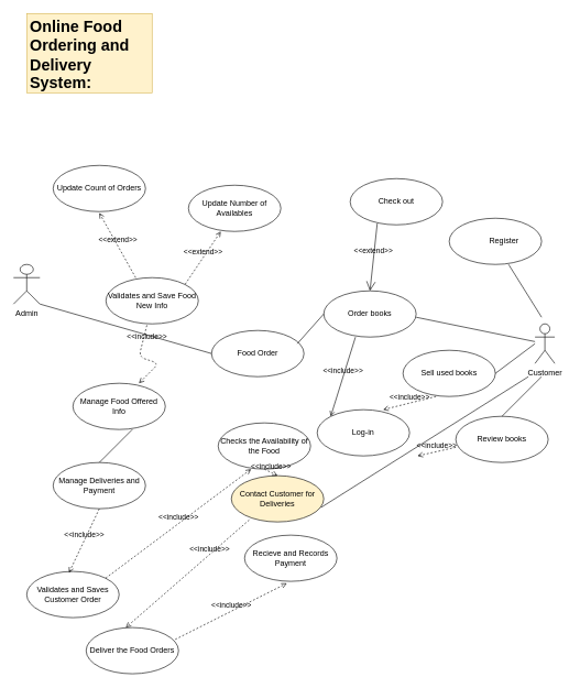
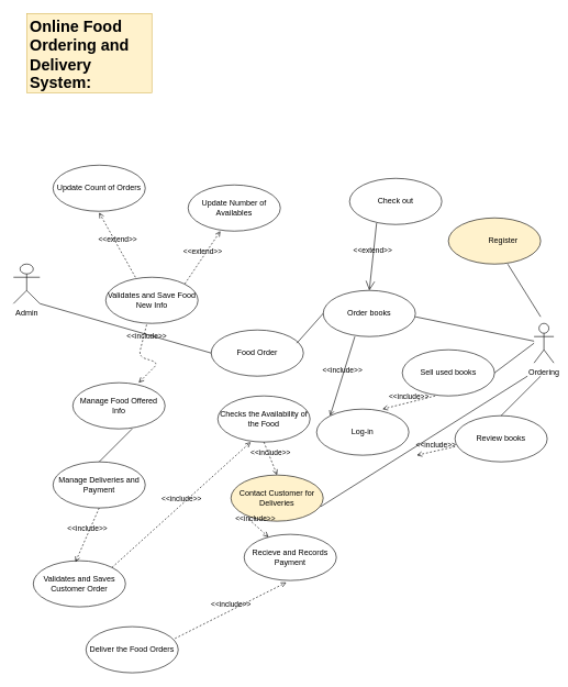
- <mxCell id="11" value="&lt;span style=&quot;white-space: pre&quot;&gt;&#09;&lt;/span&gt;Register" style="ellipse;whiteSpace=wrap;html=1;" vertex="1" parent="1"><mxGeometry x="680" y="330" width="140" height="70" as="geometry" /></mxCell>
+ <mxCell id="11" value="&lt;span style=&quot;white-space: pre&quot;&gt;&#09;&lt;/span&gt;Register" style="ellipse;whiteSpace=wrap;html=1;fillColor=#fff2cc;" vertex="1" parent="1"><mxGeometry x="680" y="330" width="140" height="70" as="geometry" /></mxCell>
- <mxCell id="10" value="Customer" style="shape=umlActor;verticalLabelPosition=bottom;verticalAlign=top;html=1;outlineConnect=0;" vertex="1" parent="1"><mxGeometry x="810" y="490" width="30" height="60" as="geometry" /></mxCell>
+ <mxCell id="10" value="Ordering" style="shape=umlActor;verticalLabelPosition=bottom;verticalAlign=top;html=1;outlineConnect=0;" vertex="1" parent="1"><mxGeometry x="810" y="490" width="30" height="60" as="geometry" /></mxCell>
- <mxCell id="21" value="Checks the Availability of the Food" style="ellipse;whiteSpace=wrap;html=1;" vertex="1" parent="1"><mxGeometry x="330" y="640" width="140" height="70" as="geometry" /></mxCell>
+ <mxCell id="21" value="Checks the Availability of the Food" style="ellipse;whiteSpace=wrap;html=1;" vertex="1" parent="1"><mxGeometry x="330" y="600" width="140" height="70" as="geometry" /></mxCell>
- <mxCell id="29" value="&amp;lt;&amp;lt;include&amp;gt;&amp;gt;" style="html=1;verticalAlign=bottom;labelBackgroundColor=none;endArrow=open;endFill=0;dashed=1;entryX=0.429;entryY=0;entryDx=0;entryDy=0;entryPerimeter=0;exitX=0.193;exitY=0.957;exitDx=0;exitDy=0;exitPerimeter=0;" edge="1" parent="1" source="22" target="26"><mxGeometry x="-0.355" width="160" relative="1" as="geometry"><mxPoint x="230" y="810" as="sourcePoint" /><mxPoint x="390" y="810" as="targetPoint" /><mxPoint as="offset" /></mxGeometry></mxCell>
+ <mxCell id="29" value="&amp;lt;&amp;lt;include&amp;gt;&amp;gt;" style="html=1;verticalAlign=bottom;labelBackgroundColor=none;endArrow=open;endFill=0;dashed=1;exitX=0.193;exitY=0.957;exitDx=0;exitDy=0;exitPerimeter=0;" edge="1" parent="1" source="22" target="23"><mxGeometry x="-0.355" width="160" relative="1" as="geometry"><mxPoint x="230" y="810" as="sourcePoint" /><mxPoint x="390" y="810" as="targetPoint" /><mxPoint as="offset" /></mxGeometry></mxCell>
- <mxCell id="25" value="Validates and Saves Customer Order" style="ellipse;whiteSpace=wrap;html=1;" vertex="1" parent="1"><mxGeometry x="40" y="865" width="140" height="70" as="geometry" /></mxCell>
+ <mxCell id="25" value="Validates and Saves Customer Order" style="ellipse;whiteSpace=wrap;html=1;" vertex="1" parent="1"><mxGeometry x="50" y="850" width="140" height="70" as="geometry" /></mxCell>
